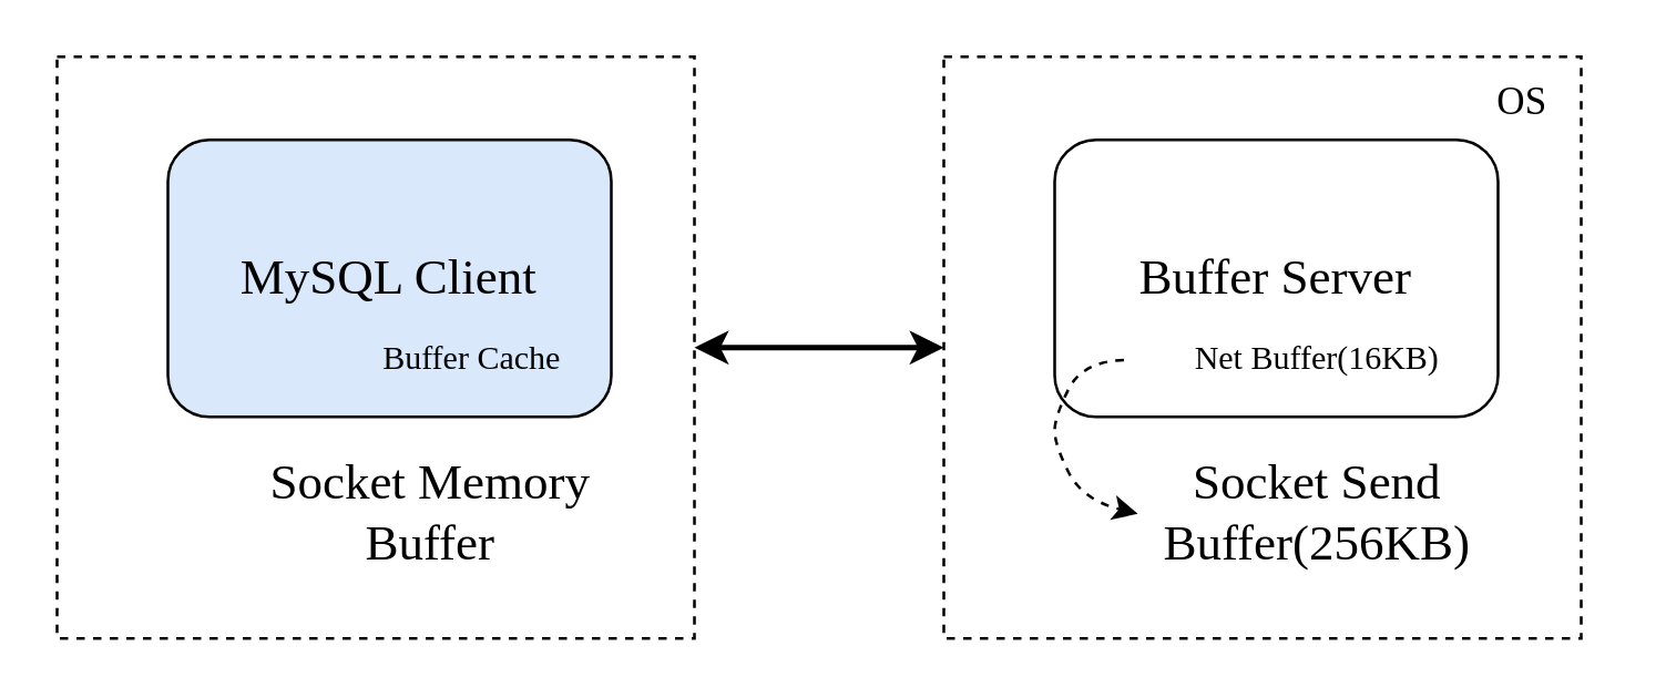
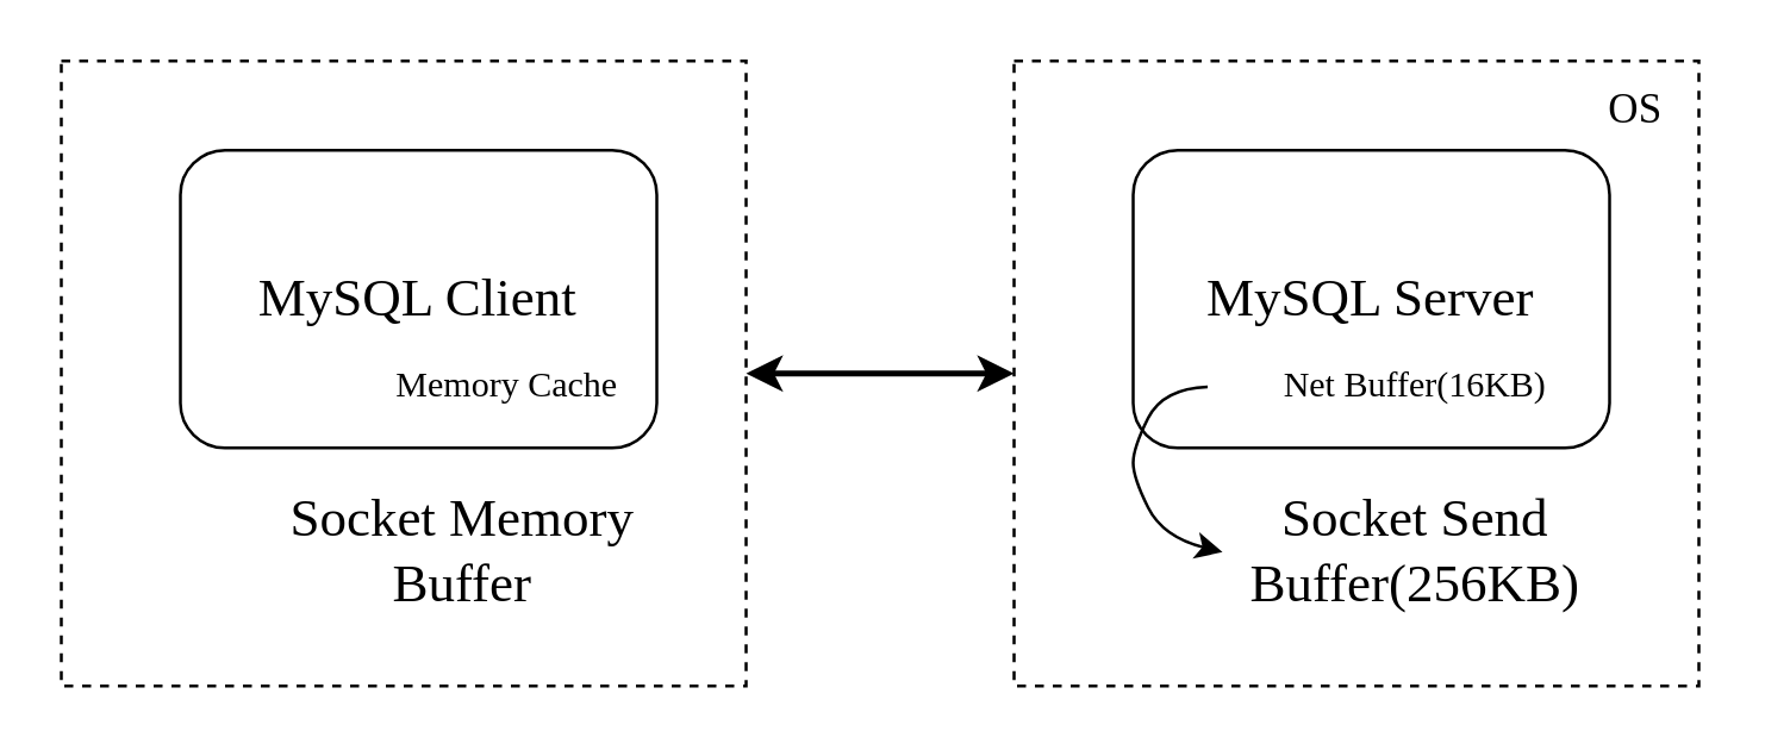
- <mxCell id="2" value="&lt;font style=&quot;font-size: 18px&quot; face=&quot;Comic Sans MS&quot;&gt;MySQL Client&lt;/font&gt;" style="rounded=1;whiteSpace=wrap;html=1;fillColor=#dae8fc;" vertex="1" parent="1"><mxGeometry x="60" y="50" width="160" height="100" as="geometry" /></mxCell>
+ <mxCell id="2" value="&lt;font style=&quot;font-size: 18px&quot; face=&quot;Comic Sans MS&quot;&gt;MySQL Client&lt;/font&gt;" style="rounded=1;whiteSpace=wrap;html=1;" vertex="1" parent="1"><mxGeometry x="60" y="50" width="160" height="100" as="geometry" /></mxCell>
- <mxCell id="3" value="&lt;font style=&quot;font-size: 18px&quot; face=&quot;Comic Sans MS&quot;&gt;Buffer Server&lt;/font&gt;" style="rounded=1;whiteSpace=wrap;html=1;" vertex="1" parent="1"><mxGeometry x="380" y="50" width="160" height="100" as="geometry" /></mxCell>
+ <mxCell id="3" value="&lt;font style=&quot;font-size: 18px&quot; face=&quot;Comic Sans MS&quot;&gt;MySQL Server&lt;/font&gt;" style="rounded=1;whiteSpace=wrap;html=1;" vertex="1" parent="1"><mxGeometry x="380" y="50" width="160" height="100" as="geometry" /></mxCell>
- <mxCell id="4" value="&lt;font style=&quot;font-size: 12px&quot;&gt;Buffer Cache&lt;/font&gt;" style="text;html=1;strokeColor=none;fillColor=none;align=center;verticalAlign=middle;whiteSpace=wrap;rounded=0;fontFamily=Comic Sans MS;fontSize=18;" vertex="1" parent="1"><mxGeometry x="100" y="112" width="140" height="30" as="geometry" /></mxCell>
+ <mxCell id="4" value="&lt;font style=&quot;font-size: 12px&quot;&gt;Memory Cache&lt;/font&gt;" style="text;html=1;strokeColor=none;fillColor=none;align=center;verticalAlign=middle;whiteSpace=wrap;rounded=0;fontFamily=Comic Sans MS;fontSize=18;" vertex="1" parent="1"><mxGeometry x="100" y="112" width="140" height="30" as="geometry" /></mxCell>
- <mxCell id="8" value="" style="curved=1;endArrow=classic;html=1;rounded=0;fontFamily=Comic Sans MS;fontSize=18;entryX=0;entryY=0.5;entryDx=0;entryDy=0;dashed=1;" edge="1" parent="1" source="5" target="7"><mxGeometry width="50" height="50" relative="1" as="geometry"><mxPoint x="330" y="180" as="sourcePoint" /><mxPoint x="380" y="130" as="targetPoint" /><Array as="points"><mxPoint x="390" y="130" /><mxPoint x="380" y="150" /><mxPoint x="380" y="160" /><mxPoint x="390" y="180" /></Array></mxGeometry></mxCell>
+ <mxCell id="8" value="" style="curved=1;endArrow=classic;html=1;rounded=0;fontFamily=Comic Sans MS;fontSize=18;entryX=0;entryY=0.5;entryDx=0;entryDy=0;" edge="1" parent="1" source="5" target="7"><mxGeometry width="50" height="50" relative="1" as="geometry"><mxPoint x="330" y="180" as="sourcePoint" /><mxPoint x="380" y="130" as="targetPoint" /><Array as="points"><mxPoint x="390" y="130" /><mxPoint x="380" y="150" /><mxPoint x="380" y="160" /><mxPoint x="390" y="180" /></Array></mxGeometry></mxCell>
